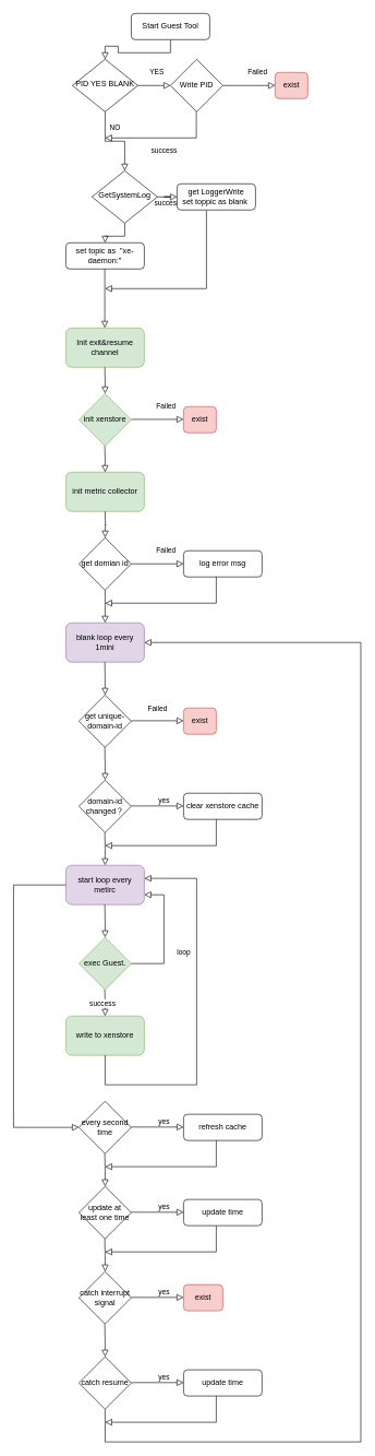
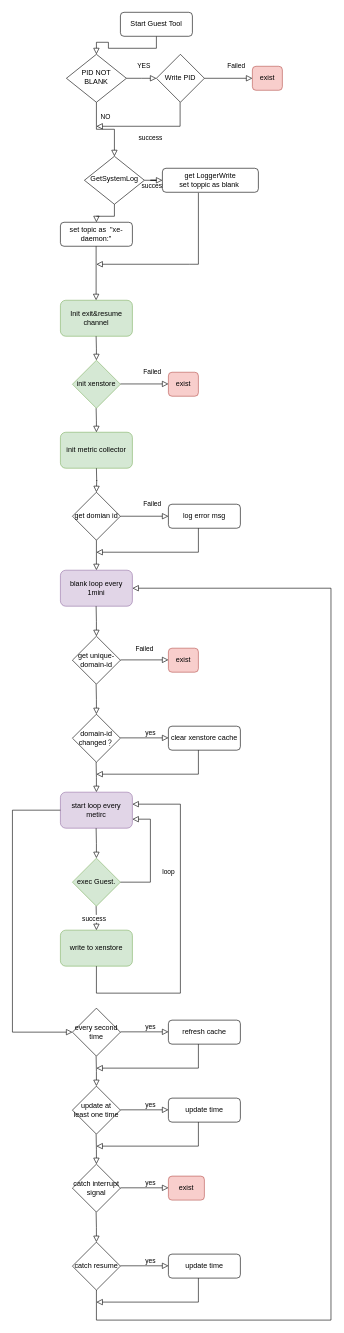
- <mxCell id="6" value="PID YES BLANK" style="rhombus;whiteSpace=wrap;html=1;shadow=0;fontFamily=Helvetica;fontSize=12;align=center;strokeWidth=1;spacing=6;spacingTop=-4;" parent="1" vertex="1"><mxGeometry x="110" y="90" width="100" height="80" as="geometry" /></mxCell>
+ <mxCell id="6" value="PID NOT BLANK" style="rhombus;whiteSpace=wrap;html=1;shadow=0;fontFamily=Helvetica;fontSize=12;align=center;strokeWidth=1;spacing=6;spacingTop=-4;" parent="1" vertex="1"><mxGeometry x="110" y="90" width="100" height="80" as="geometry" /></mxCell>
- <mxCell id="11" value="get LoggerWrite&lt;br&gt;set toppic as blank&amp;nbsp;" style="rounded=1;whiteSpace=wrap;html=1;fontSize=12;glass=0;strokeWidth=1;shadow=0;" parent="1" vertex="1"><mxGeometry x="270" y="280" width="120" height="40" as="geometry" /></mxCell>
+ <mxCell id="11" value="get LoggerWrite&lt;br&gt;set toppic as blank&amp;nbsp;" style="rounded=1;whiteSpace=wrap;html=1;fontSize=12;glass=0;strokeWidth=1;shadow=0;" parent="1" vertex="1"><mxGeometry x="270" y="280" width="160" height="40" as="geometry" /></mxCell>
